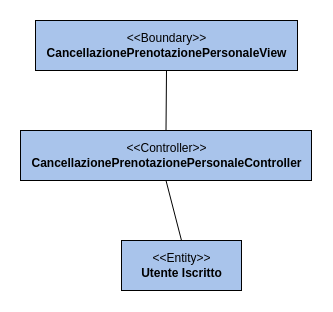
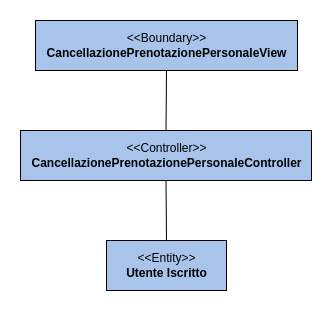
- <mxCell id="2" value="&amp;lt;&amp;lt;Entity&amp;gt;&amp;gt;&lt;br&gt;&lt;div&gt;&lt;b&gt;Utente Iscritto&lt;/b&gt;&lt;br&gt;&lt;/div&gt;" style="html=1;fillColor=#A9C4EB;" vertex="1" parent="1"><mxGeometry x="121" y="240" width="120" height="50" as="geometry" /></mxCell>
+ <mxCell id="2" value="&amp;lt;&amp;lt;Entity&amp;gt;&amp;gt;&lt;br&gt;&lt;div&gt;&lt;b&gt;Utente Iscritto&lt;/b&gt;&lt;br&gt;&lt;/div&gt;" style="html=1;fillColor=#A9C4EB;" vertex="1" parent="1"><mxGeometry x="106" y="240" width="120" height="50" as="geometry" /></mxCell>
